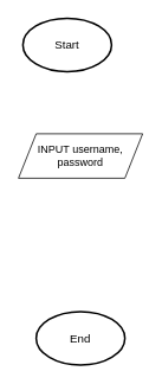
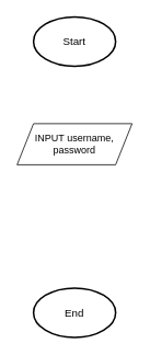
- <mxCell id="2" value="&lt;font style=&quot;font-size: 13px&quot;&gt;Start&lt;/font&gt;" style="strokeWidth=2;html=1;shape=mxgraph.flowchart.start_1;whiteSpace=wrap;" parent="1" vertex="1"><mxGeometry x="25" y="20" width="100" height="60" as="geometry" /></mxCell>
+ <mxCell id="2" value="&lt;font style=&quot;font-size: 13px&quot;&gt;Start&lt;/font&gt;" style="strokeWidth=2;html=1;shape=mxgraph.flowchart.start_1;whiteSpace=wrap;" parent="1" vertex="1"><mxGeometry x="40" y="20" width="100" height="60" as="geometry" /></mxCell>
